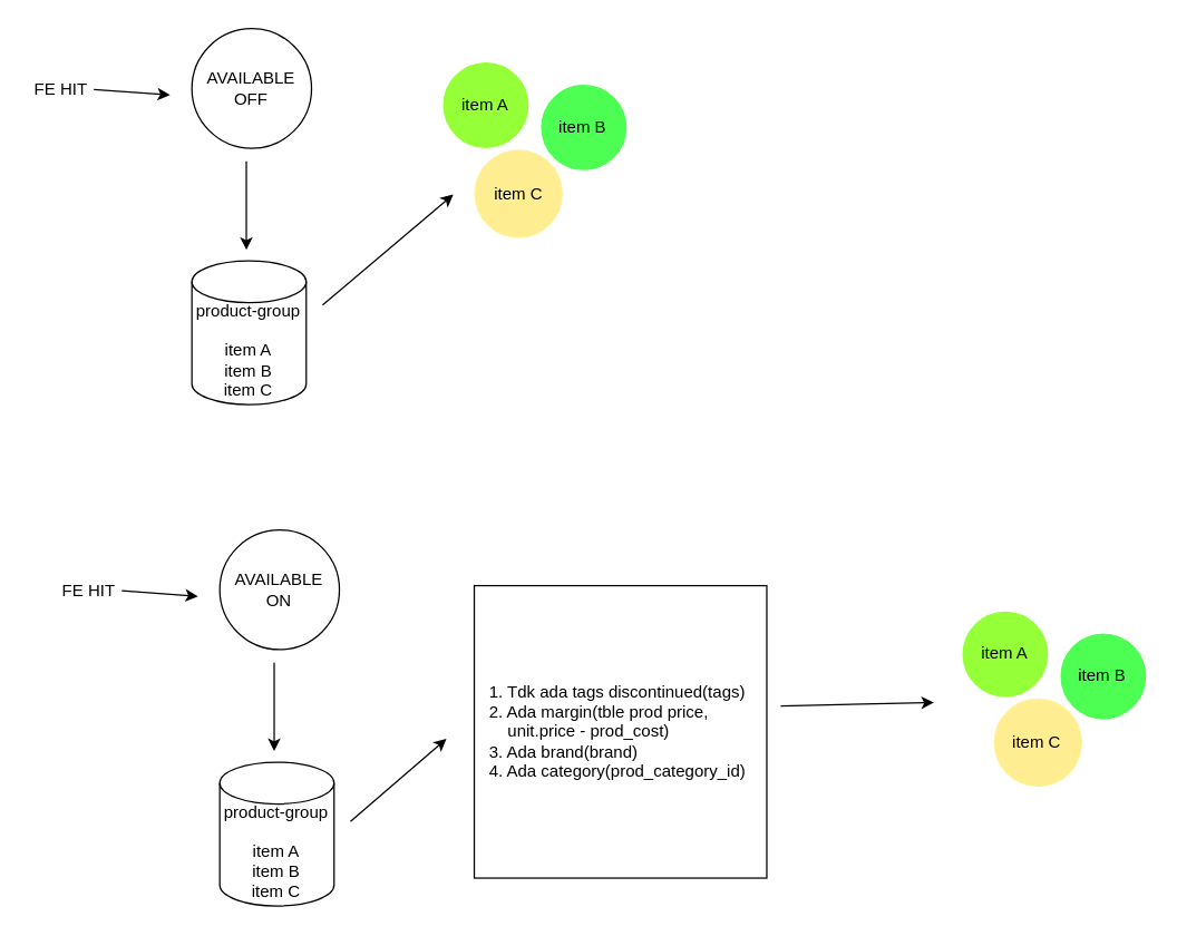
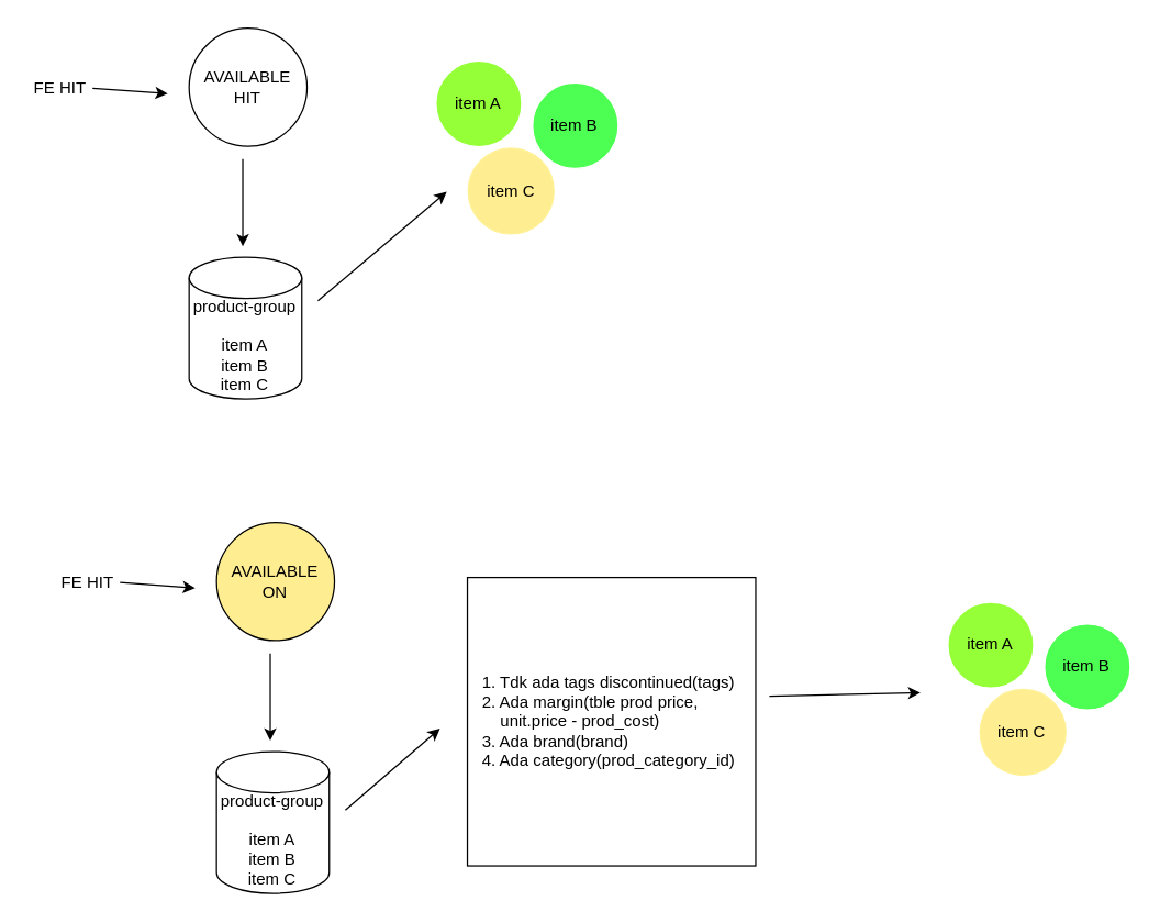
- <mxCell id="3" value="AVAILABLE &lt;br&gt;OFF" style="ellipse;whiteSpace=wrap;html=1;aspect=fixed;" vertex="1" parent="2"><mxGeometry x="117.273" width="85.909" height="85.909" as="geometry" /></mxCell>
+ <mxCell id="3" value="AVAILABLE &lt;br&gt;HIT" style="ellipse;whiteSpace=wrap;html=1;aspect=fixed;" vertex="1" parent="2"><mxGeometry x="117.273" width="85.909" height="85.909" as="geometry" /></mxCell>
- <mxCell id="12" value="AVAILABLE &lt;br&gt;ON" style="ellipse;whiteSpace=wrap;html=1;aspect=fixed;" vertex="1" parent="1"><mxGeometry x="157.273" y="380" width="85.909" height="85.909" as="geometry" /></mxCell>
+ <mxCell id="12" value="AVAILABLE &lt;br&gt;ON" style="ellipse;whiteSpace=wrap;html=1;aspect=fixed;fillColor=#ffed91;" vertex="1" parent="1"><mxGeometry x="157.273" y="380" width="85.909" height="85.909" as="geometry" /></mxCell>
